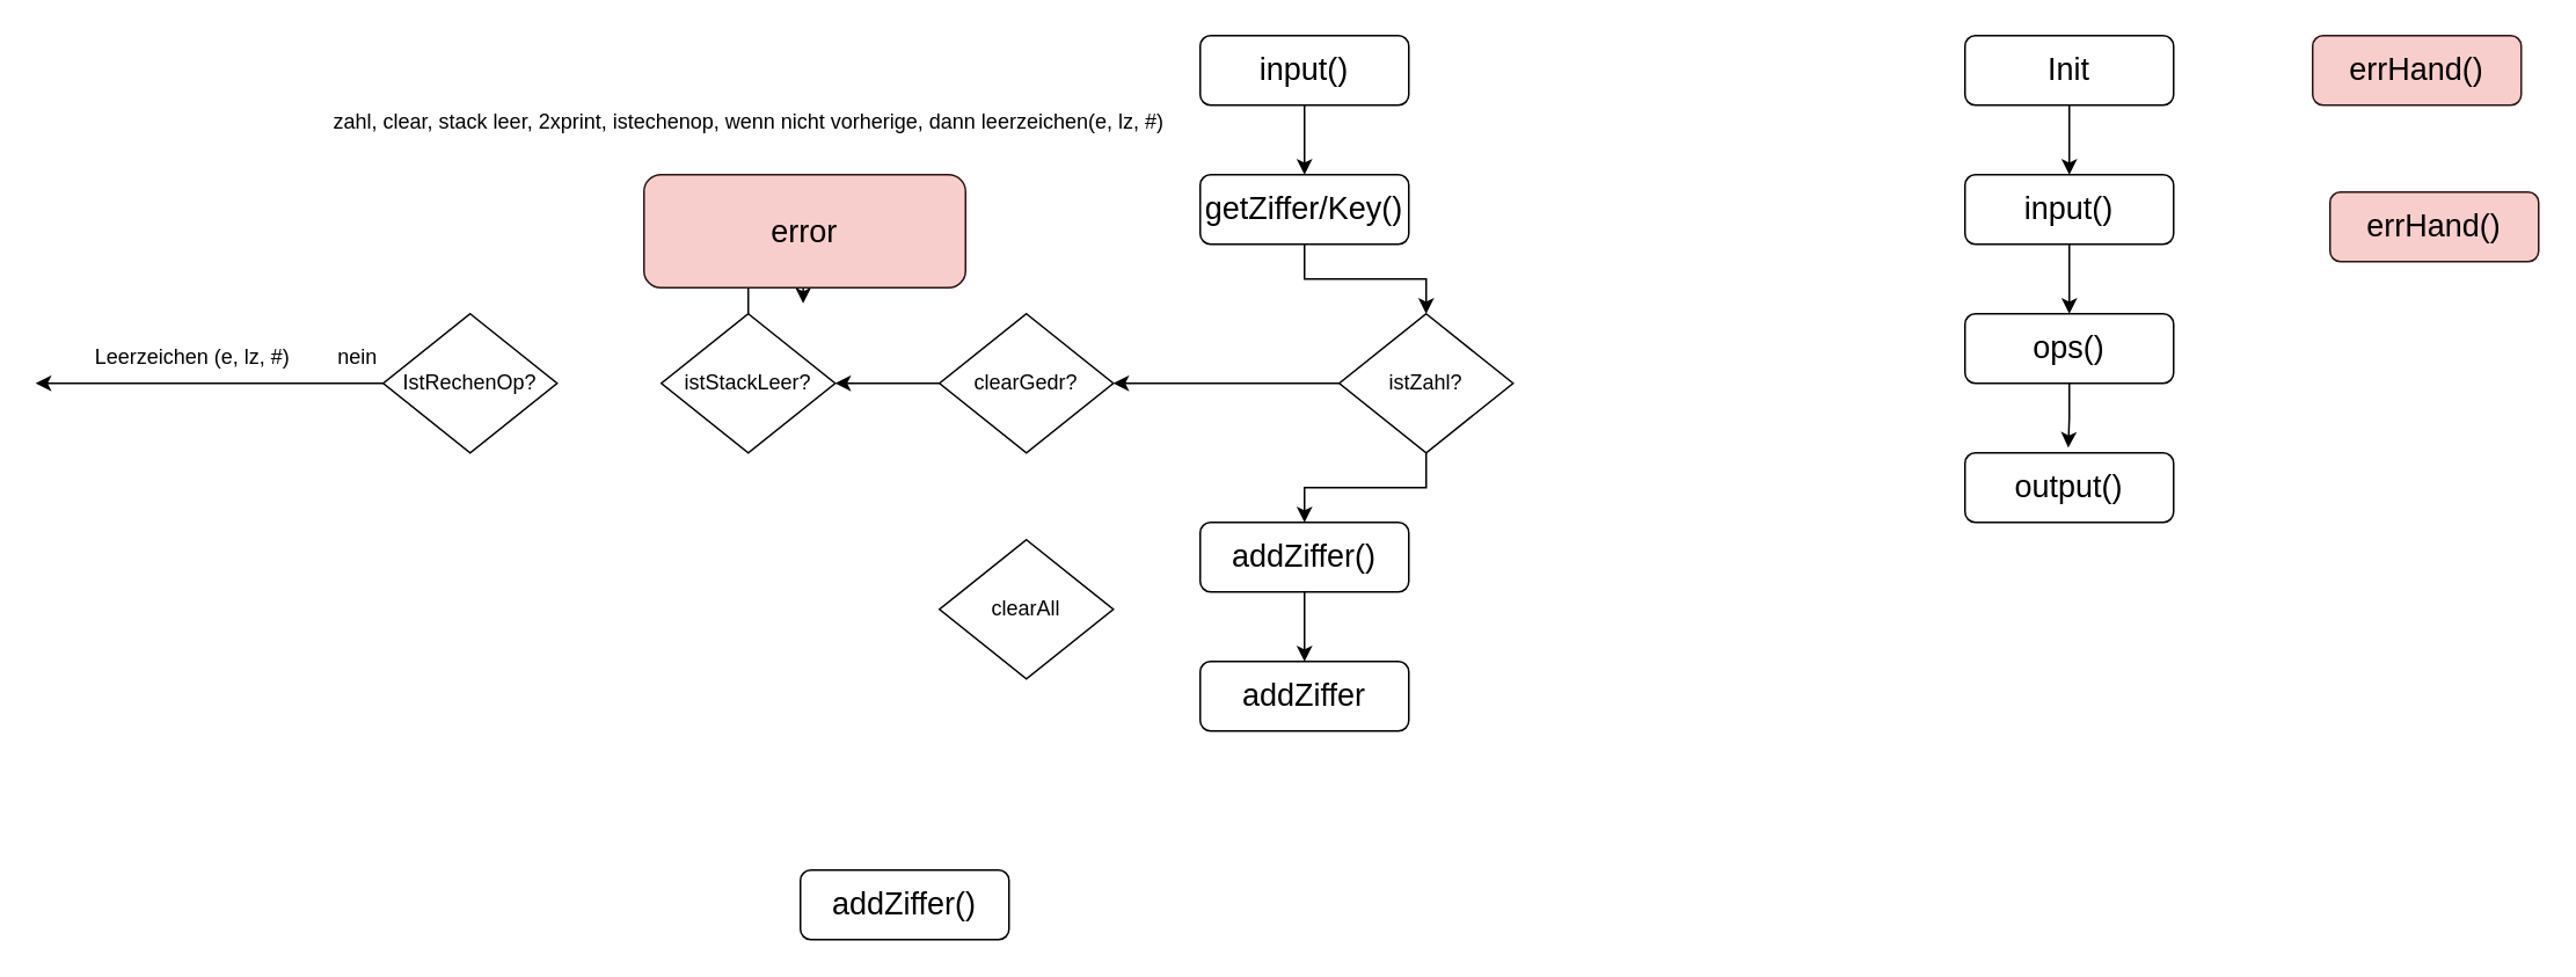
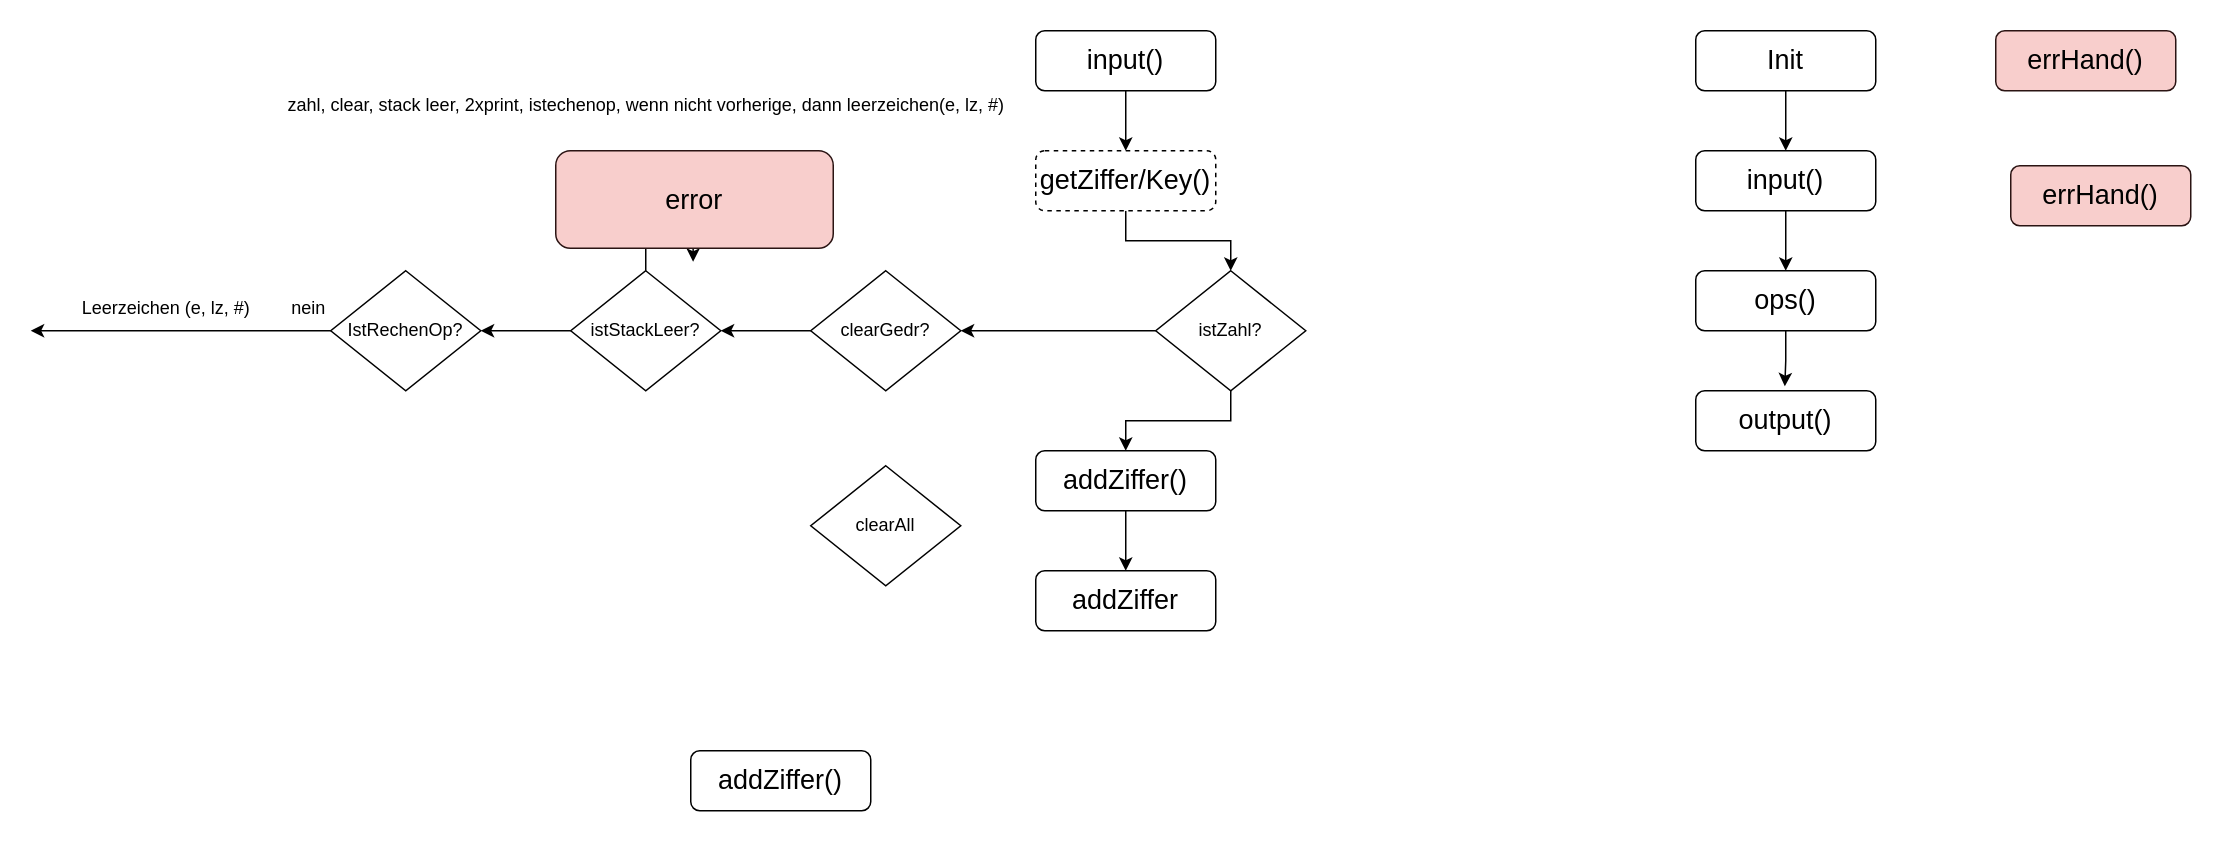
- <mxCell id="11" value="&lt;span style=&quot;font-size: 18px;&quot;&gt;getZiffer/Key()&lt;/span&gt;" style="whiteSpace=wrap;html=1;rounded=1;" vertex="1" parent="1"><mxGeometry x="690" y="100" width="120" height="40" as="geometry" /></mxCell>
+ <mxCell id="11" value="&lt;span style=&quot;font-size: 18px;&quot;&gt;getZiffer/Key()&lt;/span&gt;" style="whiteSpace=wrap;html=1;rounded=1;dashed=1;" vertex="1" parent="1"><mxGeometry x="690" y="100" width="120" height="40" as="geometry" /></mxCell>
+ <mxCell id="23" style="edgeStyle=orthogonalEdgeStyle;rounded=0;orthogonalLoop=1;jettySize=auto;html=1;entryX=1;entryY=0.5;entryDx=0;entryDy=0;entryPerimeter=0;" edge="1" parent="1" source="25" target="27"><mxGeometry relative="1" as="geometry"><mxPoint x="330" y="220" as="targetPoint" /></mxGeometry></mxCell>
